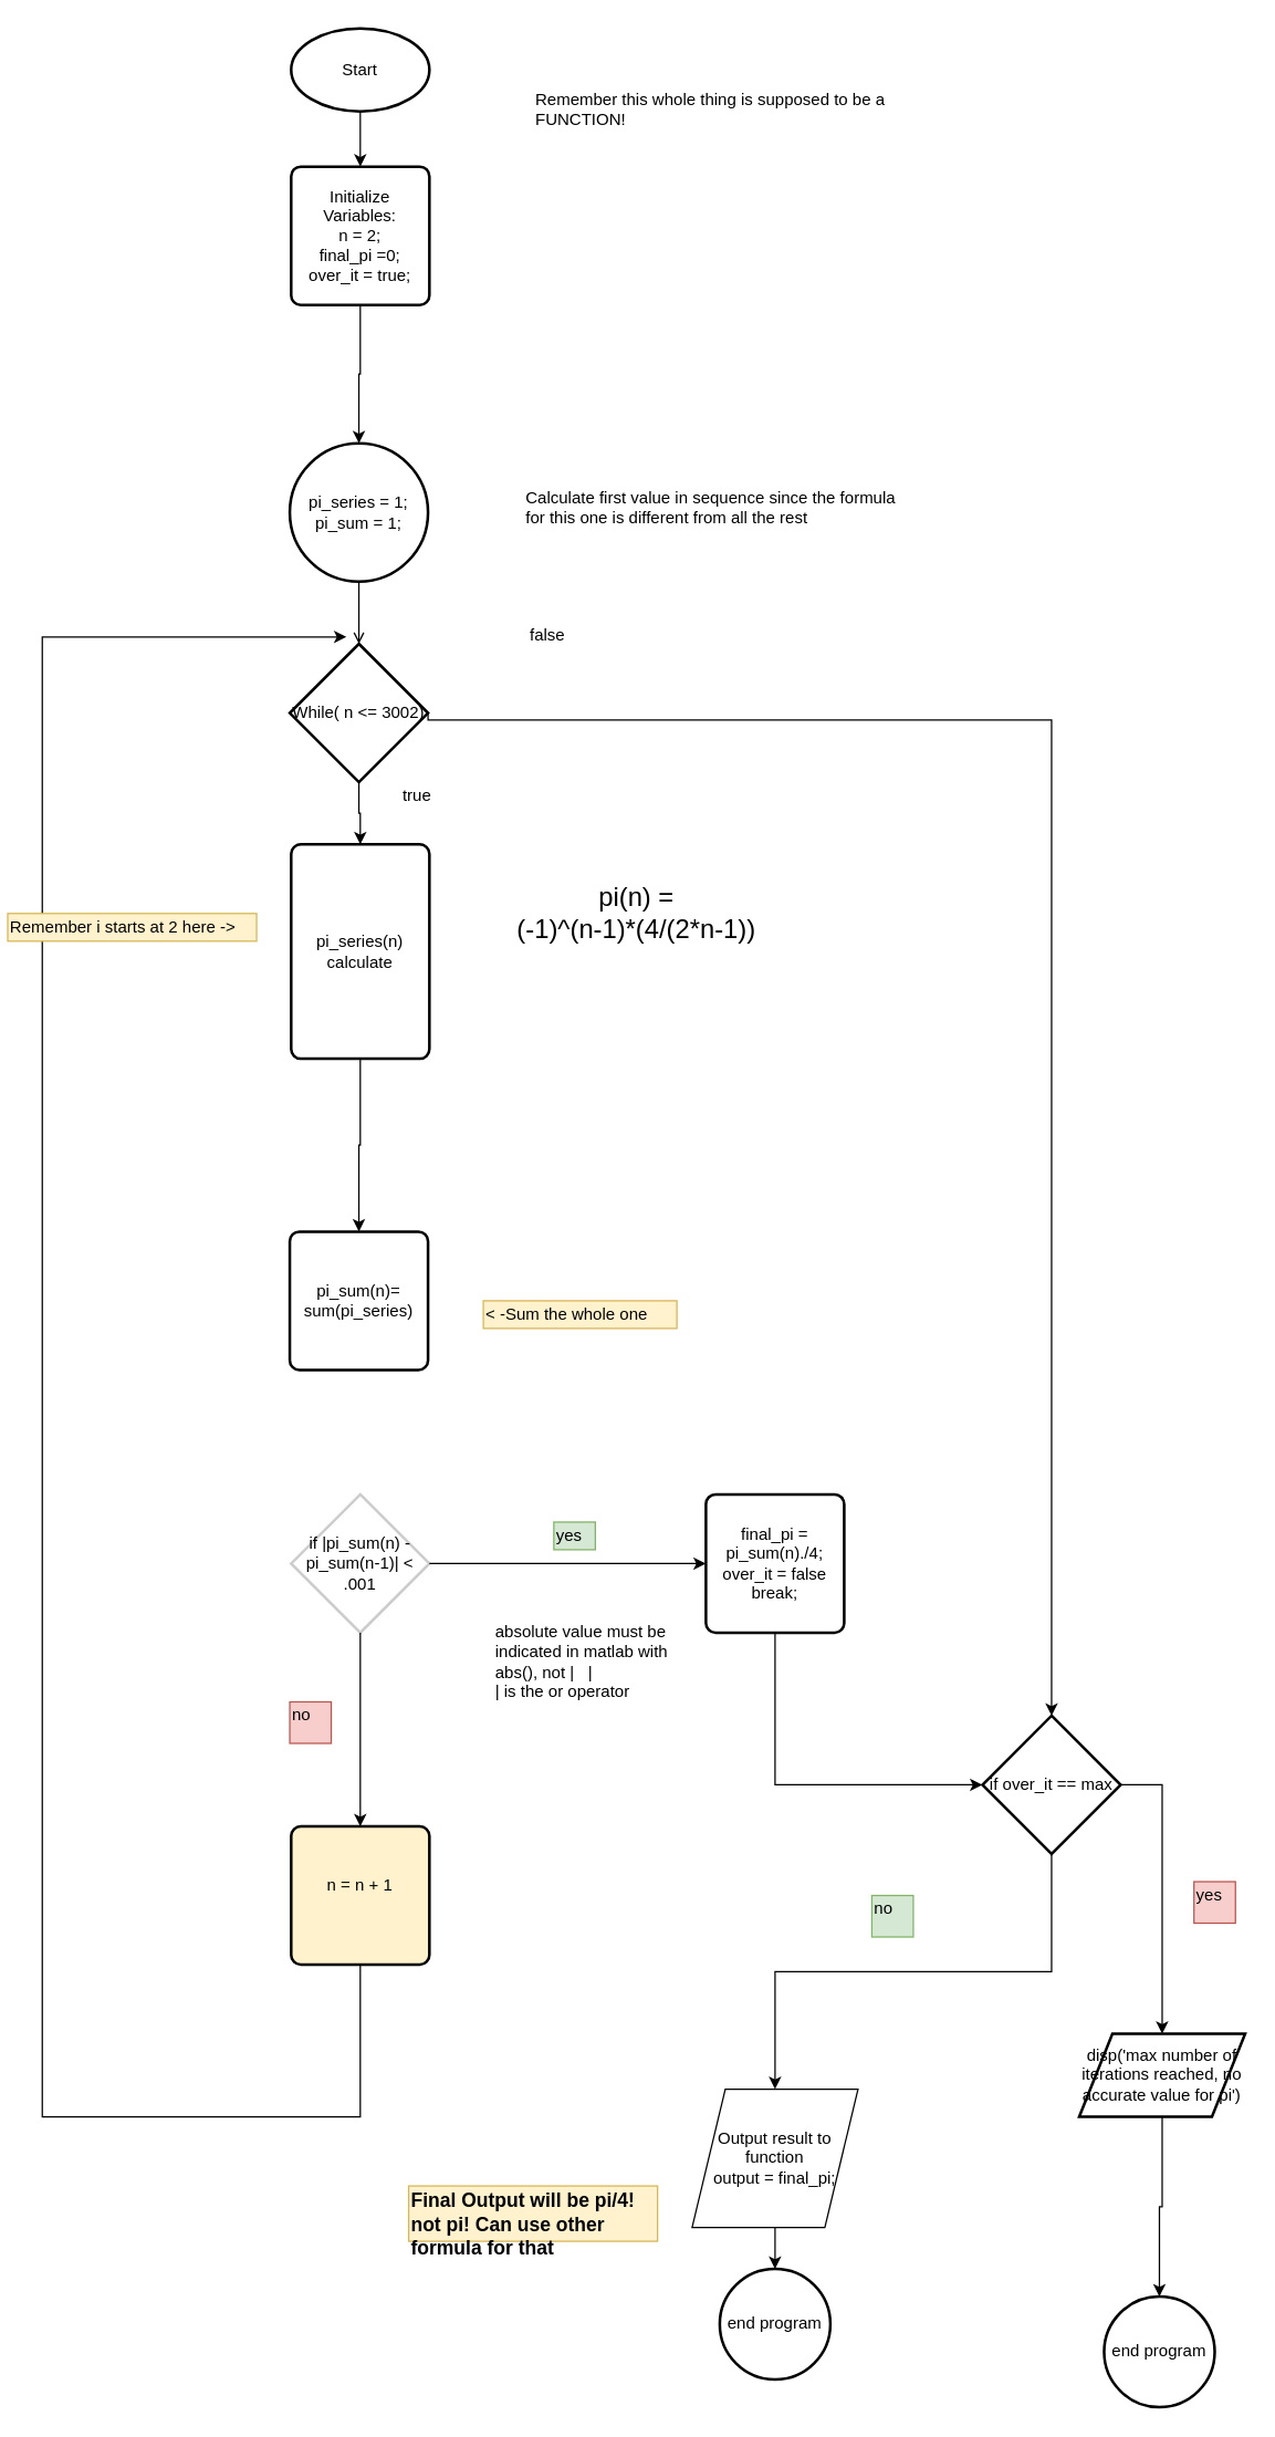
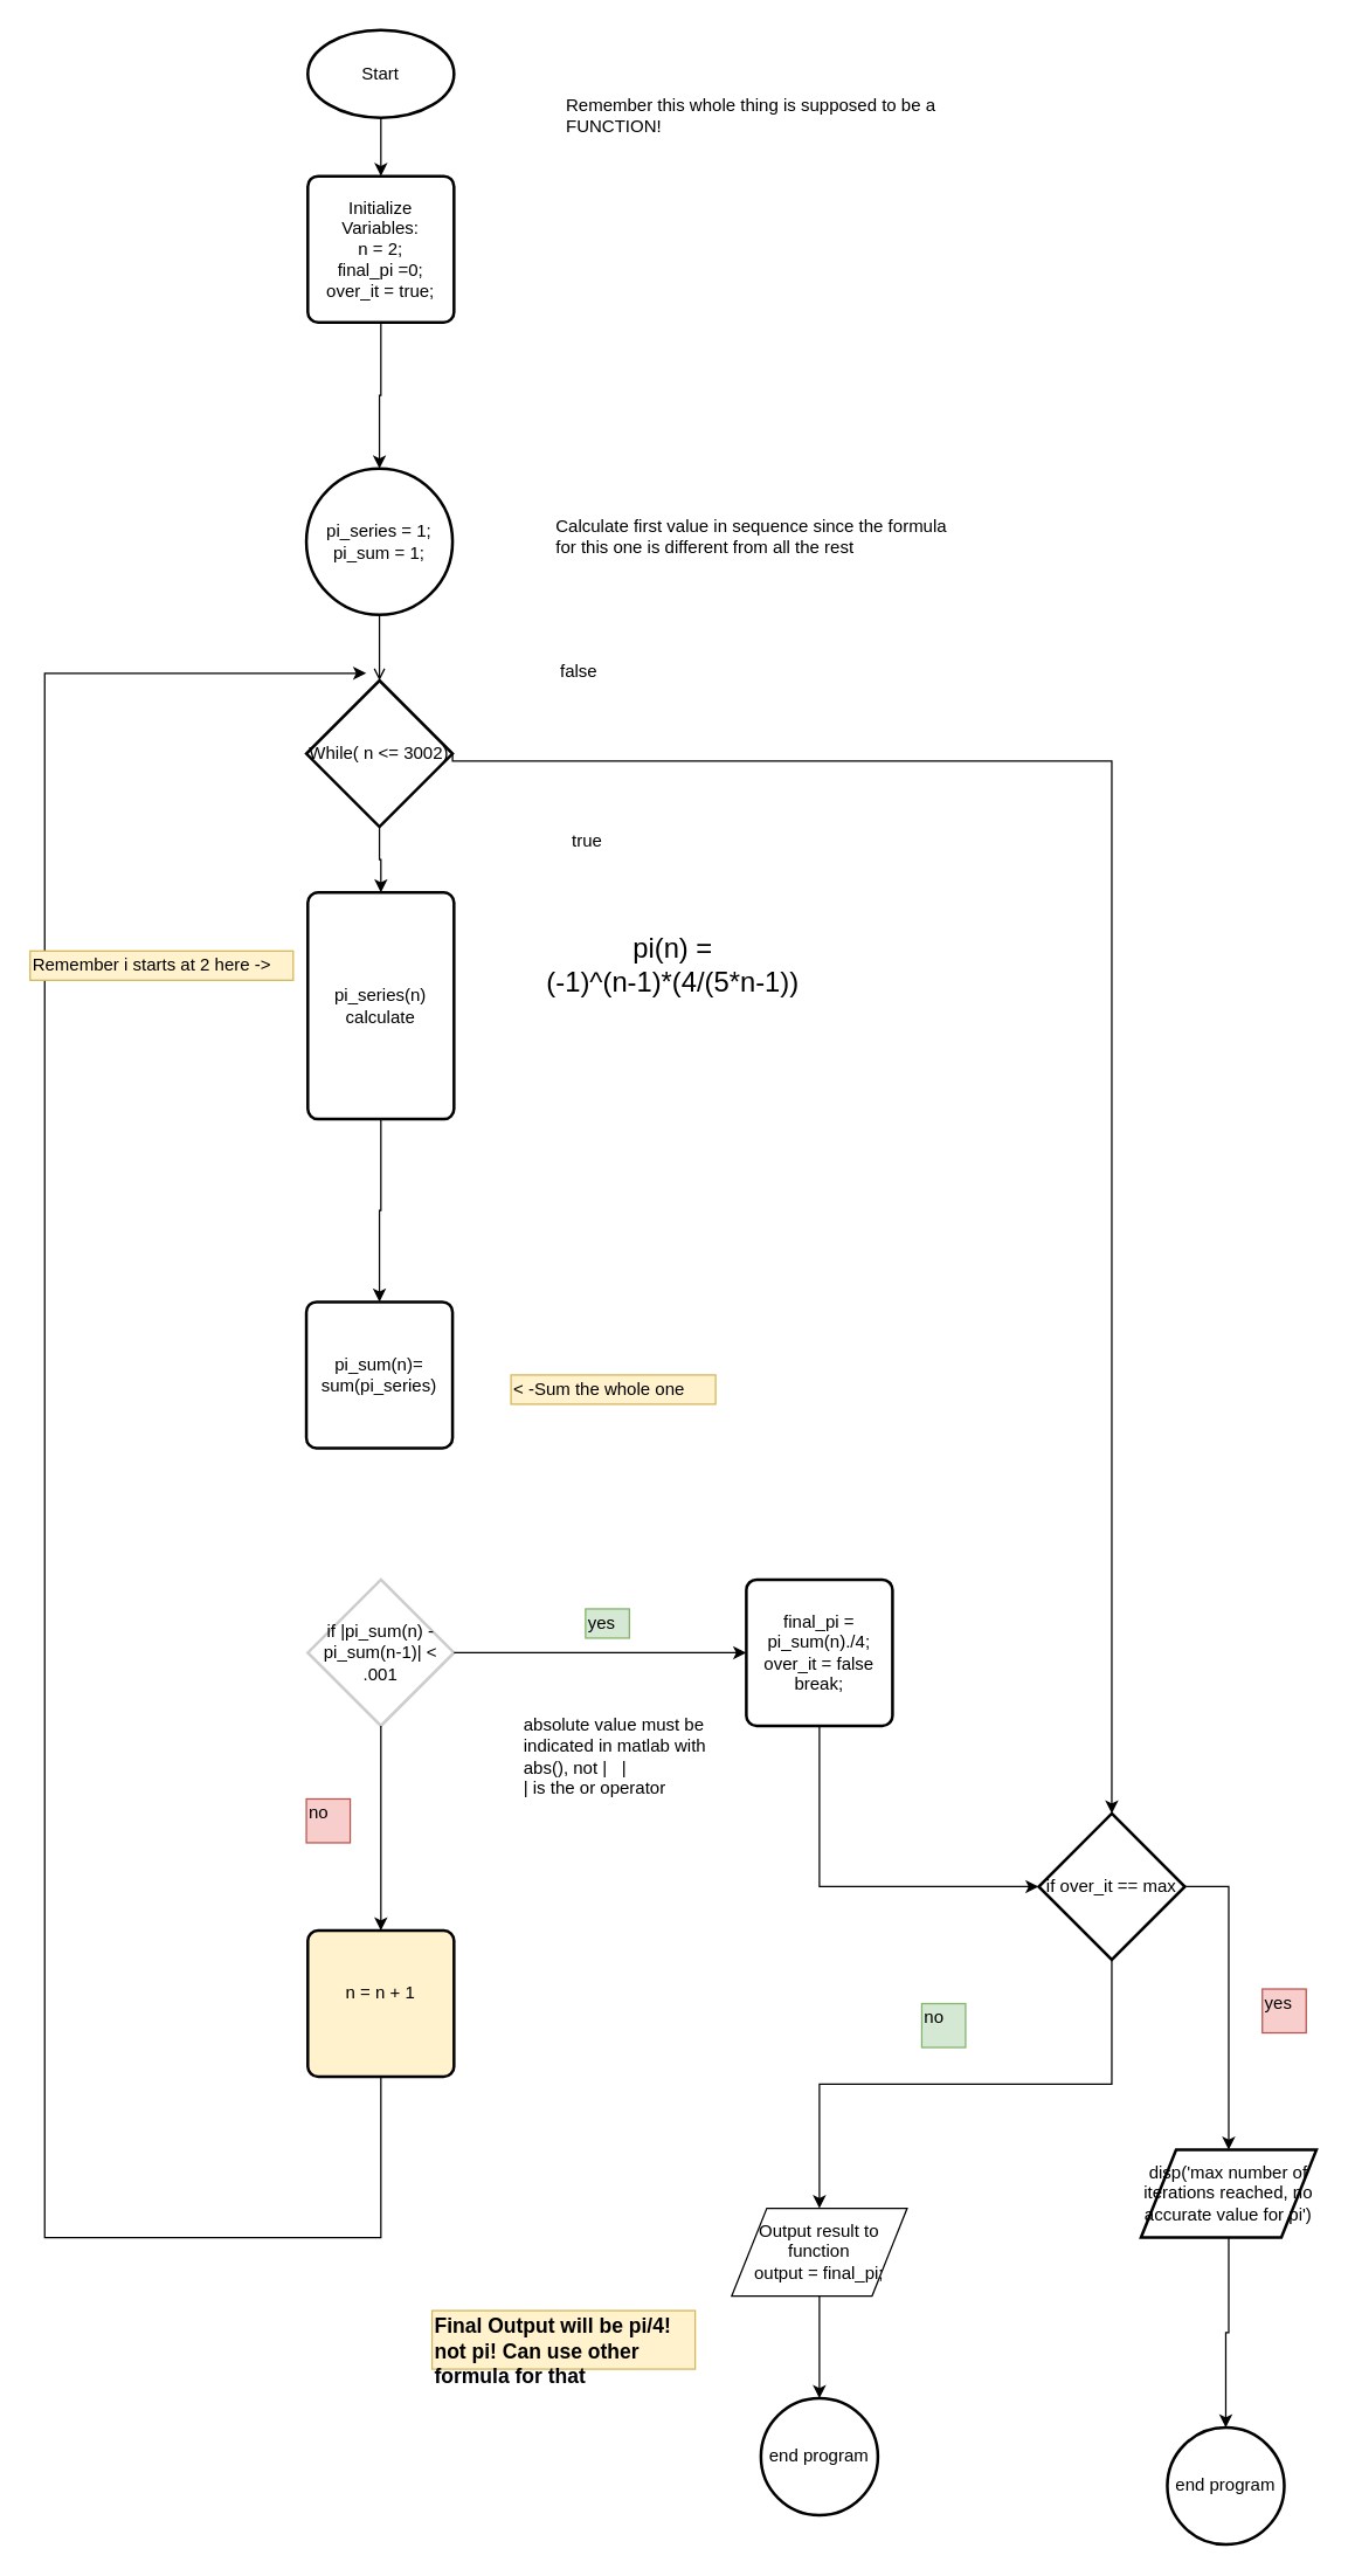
- <mxCell id="31" value="&lt;div&gt;true&lt;/div&gt;&lt;div&gt;&lt;br&gt;&lt;/div&gt;" style="text;html=1;resizable=0;points=[];autosize=1;align=left;verticalAlign=top;spacingTop=-4;" vertex="1" parent="1"><mxGeometry x="289" y="565" width="40" height="30" as="geometry" /></mxCell>
+ <mxCell id="31" value="&lt;div&gt;true&lt;/div&gt;&lt;div&gt;&lt;br&gt;&lt;/div&gt;" style="text;html=1;resizable=0;points=[];autosize=1;align=left;verticalAlign=top;spacingTop=-4;" vertex="1" parent="1"><mxGeometry x="389" y="565" width="40" height="30" as="geometry" /></mxCell>
- <mxCell id="17" value="&lt;font style=&quot;font-size: 19px&quot;&gt;pi(n) =&lt;br&gt;(-1)^(n-1)*(4/(2*n-1)) &lt;br&gt;&lt;/font&gt;" style="text;html=1;strokeColor=none;fillColor=none;align=center;verticalAlign=middle;whiteSpace=wrap;rounded=0;" parent="1" vertex="1"><mxGeometry x="320" y="610" width="280" height="100" as="geometry" /></mxCell>
+ <mxCell id="17" value="&lt;font style=&quot;font-size: 19px&quot;&gt;pi(n) =&lt;br&gt;(-1)^(n-1)*(4/(5*n-1)) &lt;br&gt;&lt;/font&gt;" style="text;html=1;strokeColor=none;fillColor=none;align=center;verticalAlign=middle;whiteSpace=wrap;rounded=0;" parent="1" vertex="1"><mxGeometry x="320" y="610" width="280" height="100" as="geometry" /></mxCell>
- <mxCell id="23" value="Remember i starts at 2 here -&amp;gt;" style="text;html=1;resizable=0;points=[];autosize=1;align=left;verticalAlign=top;spacingTop=-4;fillColor=#fff2cc;strokeColor=#d6b656;" vertex="1" parent="1"><mxGeometry x="5" y="660" width="180" height="20" as="geometry" /></mxCell>
+ <mxCell id="23" value="Remember i starts at 2 here -&amp;gt;" style="text;html=1;resizable=0;points=[];autosize=1;align=left;verticalAlign=top;spacingTop=-4;fillColor=#fff2cc;strokeColor=#d6b656;" vertex="1" parent="1"><mxGeometry x="20" y="650" width="180" height="20" as="geometry" /></mxCell>
- <mxCell id="25" value="&lt;div&gt;Output result to function&lt;/div&gt;&lt;div&gt;output = final_pi;&lt;br&gt;&lt;/div&gt;" style="shape=parallelogram;perimeter=parallelogramPerimeter;whiteSpace=wrap;html=1;" vertex="1" parent="1"><mxGeometry x="500" y="1510" width="120" height="100" as="geometry" /></mxCell>
+ <mxCell id="25" value="&lt;div&gt;Output result to function&lt;/div&gt;&lt;div&gt;output = final_pi;&lt;br&gt;&lt;/div&gt;" style="shape=parallelogram;perimeter=parallelogramPerimeter;whiteSpace=wrap;html=1;" vertex="1" parent="1"><mxGeometry x="500" y="1510" width="120" height="60" as="geometry" /></mxCell>
